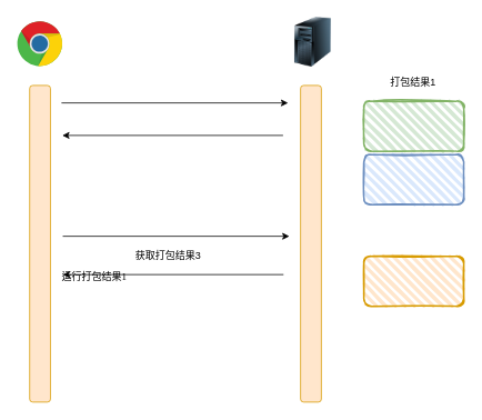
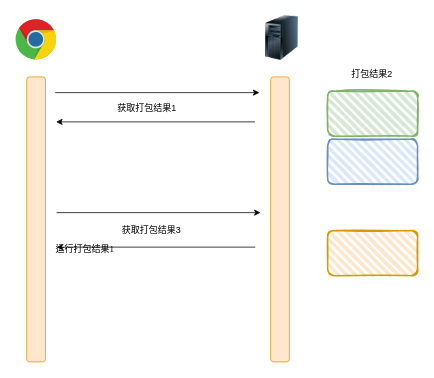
- <mxCell id="5" value="打包结果1" style="text;html=1;align=center;verticalAlign=middle;resizable=0;points=[];autosize=1;" parent="1" vertex="1"><mxGeometry x="462" y="89" width="65" height="18" as="geometry" /></mxCell>
+ <mxCell id="5" value="打包结果2" style="text;html=1;align=center;verticalAlign=middle;resizable=0;points=[];autosize=1;" parent="1" vertex="1"><mxGeometry x="462" y="89" width="65" height="18" as="geometry" /></mxCell>
+ <mxCell id="12" value="获取打包结果1" style="text;html=1;align=center;verticalAlign=middle;resizable=0;points=[];autosize=1;" vertex="1" parent="1"><mxGeometry x="150" y="135" width="89" height="18" as="geometry" /></mxCell>
